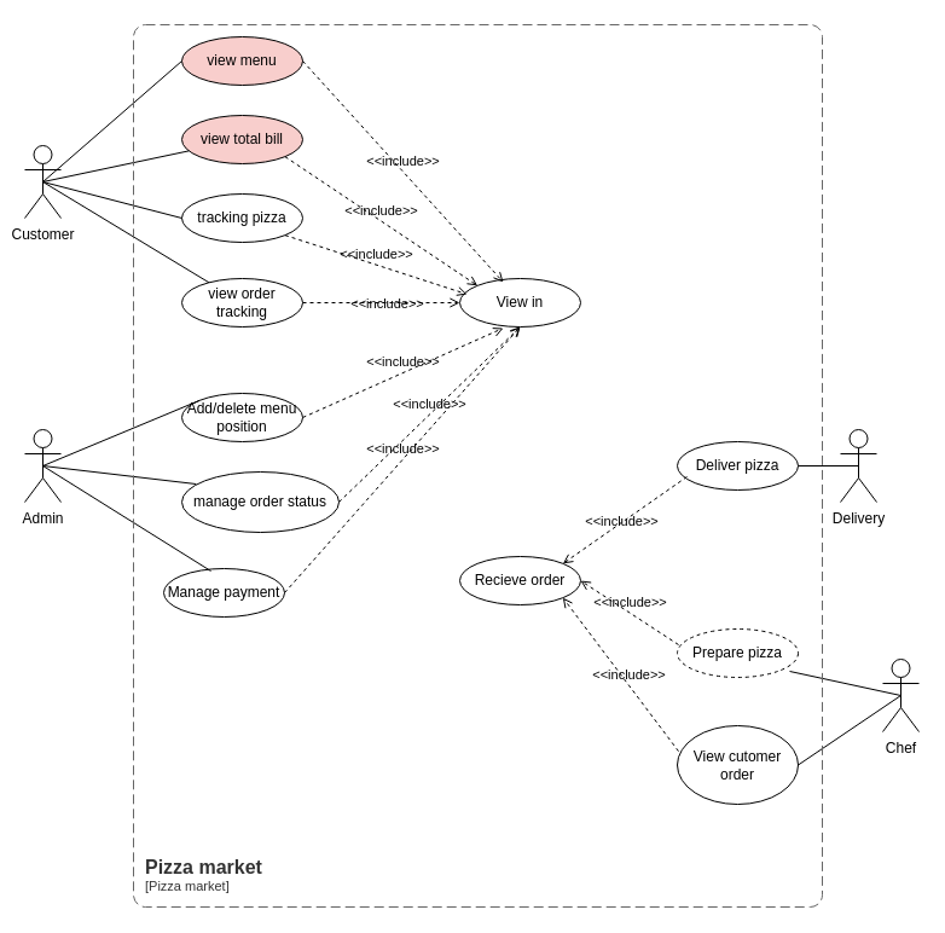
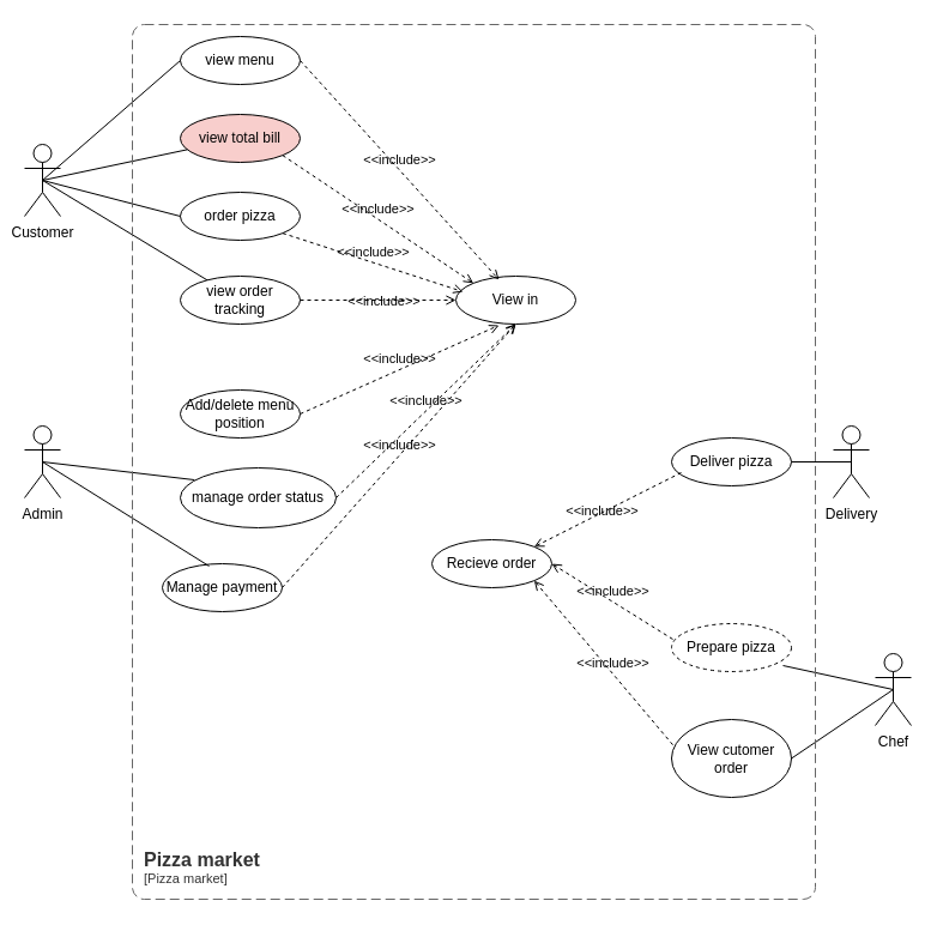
- <mxCell id="6" value="view menu" style="ellipse;whiteSpace=wrap;html=1;fillColor=#f8cecc;" parent="1" vertex="1"><mxGeometry x="150" y="30" width="100" height="40" as="geometry" /></mxCell>
+ <mxCell id="6" value="view menu" style="ellipse;whiteSpace=wrap;html=1;" parent="1" vertex="1"><mxGeometry x="150" y="30" width="100" height="40" as="geometry" /></mxCell>
- <mxCell id="11" value="tracking pizza" style="ellipse;whiteSpace=wrap;html=1;" parent="1" vertex="1"><mxGeometry x="150" y="160" width="100" height="40" as="geometry" /></mxCell>
+ <mxCell id="11" value="order pizza" style="ellipse;whiteSpace=wrap;html=1;" parent="1" vertex="1"><mxGeometry x="150" y="160" width="100" height="40" as="geometry" /></mxCell>
- <mxCell id="21" value="" style="edgeStyle=none;html=1;endArrow=none;verticalAlign=bottom;rounded=0;exitX=0.5;exitY=0.5;exitDx=0;exitDy=0;exitPerimeter=0;entryX=0;entryY=0;entryDx=0;entryDy=0;" parent="1" source="3" target="20" edge="1"><mxGeometry width="160" relative="1" as="geometry"><mxPoint x="50.99" y="295.98" as="sourcePoint" /><mxPoint x="170" y="350" as="targetPoint" /></mxGeometry></mxCell>
- <mxCell id="7" value="Recieve order" style="ellipse;whiteSpace=wrap;html=1;" parent="1" vertex="1"><mxGeometry x="380" y="460" width="100" height="40" as="geometry" /></mxCell>
+ <mxCell id="7" value="Recieve order" style="ellipse;whiteSpace=wrap;html=1;" parent="1" vertex="1"><mxGeometry x="360" y="450" width="100" height="40" as="geometry" /></mxCell>
